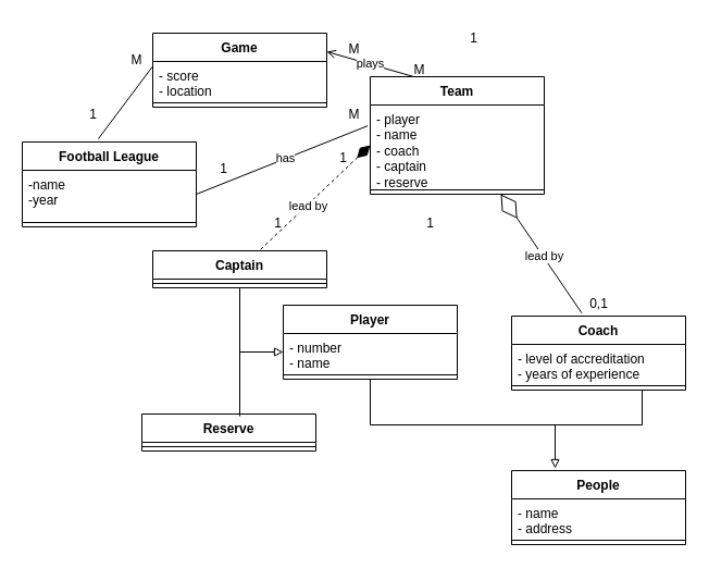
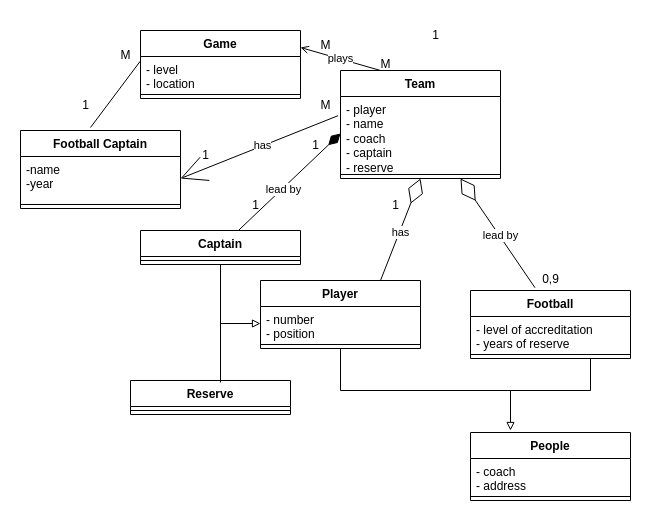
- <mxCell id="15" value="- score&lt;div&gt;- location&lt;/div&gt;" style="text;strokeColor=none;fillColor=none;align=left;verticalAlign=top;spacingLeft=4;spacingRight=4;overflow=hidden;rotatable=0;points=[[0,0.5],[1,0.5]];portConstraint=eastwest;whiteSpace=wrap;html=1;" parent="14" vertex="1"><mxGeometry y="26" width="160" height="34" as="geometry" /></mxCell>
+ <mxCell id="15" value="- level&lt;div&gt;- location&lt;/div&gt;" style="text;strokeColor=none;fillColor=none;align=left;verticalAlign=top;spacingLeft=4;spacingRight=4;overflow=hidden;rotatable=0;points=[[0,0.5],[1,0.5]];portConstraint=eastwest;whiteSpace=wrap;html=1;" parent="14" vertex="1"><mxGeometry y="26" width="160" height="34" as="geometry" /></mxCell>
- <mxCell id="2" value="Football League" style="swimlane;fontStyle=1;align=center;verticalAlign=top;childLayout=stackLayout;horizontal=1;startSize=26;horizontalStack=0;resizeParent=1;resizeParentMax=0;resizeLast=0;collapsible=1;marginBottom=0;whiteSpace=wrap;html=1;" parent="1" vertex="1"><mxGeometry x="20" y="130" width="160" height="78" as="geometry" /></mxCell>
+ <mxCell id="2" value="Football Captain" style="swimlane;fontStyle=1;align=center;verticalAlign=top;childLayout=stackLayout;horizontal=1;startSize=26;horizontalStack=0;resizeParent=1;resizeParentMax=0;resizeLast=0;collapsible=1;marginBottom=0;whiteSpace=wrap;html=1;" parent="1" vertex="1"><mxGeometry x="20" y="130" width="160" height="78" as="geometry" /></mxCell>
- <mxCell id="26" value="" style="endArrow=none;html=1;endSize=12;startArrow=diamondThin;startSize=14;startFill=1;align=left;verticalAlign=bottom;rounded=0;exitX=0;exitY=0.5;exitDx=0;exitDy=0;endFill=0;dashed=1;" parent="1" source="6" target="20" edge="1"><mxGeometry x="-1" y="3" relative="1" as="geometry"><mxPoint x="200" y="180" as="sourcePoint" /><mxPoint x="360" y="180" as="targetPoint" /></mxGeometry></mxCell>
+ <mxCell id="26" value="" style="endArrow=none;html=1;endSize=12;startArrow=diamondThin;startSize=14;startFill=1;align=left;verticalAlign=bottom;rounded=0;exitX=0;exitY=0.5;exitDx=0;exitDy=0;endFill=0;" parent="1" source="6" target="20" edge="1"><mxGeometry x="-1" y="3" relative="1" as="geometry"><mxPoint x="200" y="180" as="sourcePoint" /><mxPoint x="360" y="180" as="targetPoint" /></mxGeometry></mxCell>
- <mxCell id="41" value="" style="endArrow=none;endFill=0;endSize=24;html=1;rounded=0;entryX=1;entryY=0.5;entryDx=0;entryDy=0;exitX=-0.015;exitY=0.259;exitDx=0;exitDy=0;exitPerimeter=0;" parent="1" source="6" target="3" edge="1"><mxGeometry width="160" relative="1" as="geometry"><mxPoint x="390" y="290" as="sourcePoint" /><mxPoint x="430" y="188" as="targetPoint" /></mxGeometry></mxCell>
+ <mxCell id="41" value="" style="endArrow=open;endFill=0;endSize=24;html=1;rounded=0;entryX=1;entryY=0.5;entryDx=0;entryDy=0;exitX=-0.015;exitY=0.259;exitDx=0;exitDy=0;exitPerimeter=0;" parent="1" source="6" target="3" edge="1"><mxGeometry width="160" relative="1" as="geometry"><mxPoint x="390" y="290" as="sourcePoint" /><mxPoint x="430" y="188" as="targetPoint" /></mxGeometry></mxCell>
+ <mxCell id="35" value="" style="endArrow=diamondThin;endFill=0;endSize=24;html=1;rounded=0;entryX=0.5;entryY=1;entryDx=0;entryDy=0;exitX=0.75;exitY=0;exitDx=0;exitDy=0;" parent="1" source="8" target="5" edge="1"><mxGeometry width="160" relative="1" as="geometry"><mxPoint x="370" y="230" as="sourcePoint" /><mxPoint x="530" y="230" as="targetPoint" /></mxGeometry></mxCell>
+ <mxCell id="36" value="has" style="edgeLabel;html=1;align=center;verticalAlign=middle;resizable=0;points=[];" parent="35" vertex="1" connectable="0"><mxGeometry x="-0.045" y="-1" relative="1" as="geometry"><mxPoint as="offset" /></mxGeometry></mxCell>
- <mxCell id="40" value="0,1" style="text;html=1;align=center;verticalAlign=middle;resizable=0;points=[];autosize=1;strokeColor=none;fillColor=none;" parent="1" vertex="1"><mxGeometry x="530" y="264" width="40" height="30" as="geometry" /></mxCell>
+ <mxCell id="40" value="0,9" style="text;html=1;align=center;verticalAlign=middle;resizable=0;points=[];autosize=1;strokeColor=none;fillColor=none;" parent="1" vertex="1"><mxGeometry x="530" y="264" width="40" height="30" as="geometry" /></mxCell>
- <mxCell id="11" value="Coach" style="swimlane;fontStyle=1;align=center;verticalAlign=top;childLayout=stackLayout;horizontal=1;startSize=26;horizontalStack=0;resizeParent=1;resizeParentMax=0;resizeLast=0;collapsible=1;marginBottom=0;whiteSpace=wrap;html=1;" parent="1" vertex="1"><mxGeometry x="470" y="290" width="160" height="68" as="geometry" /></mxCell>
+ <mxCell id="11" value="Football" style="swimlane;fontStyle=1;align=center;verticalAlign=top;childLayout=stackLayout;horizontal=1;startSize=26;horizontalStack=0;resizeParent=1;resizeParentMax=0;resizeLast=0;collapsible=1;marginBottom=0;whiteSpace=wrap;html=1;" parent="1" vertex="1"><mxGeometry x="470" y="290" width="160" height="68" as="geometry" /></mxCell>
- <mxCell id="9" value="- number&lt;div&gt;- name&lt;/div&gt;" style="text;strokeColor=none;fillColor=none;align=left;verticalAlign=top;spacingLeft=4;spacingRight=4;overflow=hidden;rotatable=0;points=[[0,0.5],[1,0.5]];portConstraint=eastwest;whiteSpace=wrap;html=1;" parent="8" vertex="1"><mxGeometry y="26" width="160" height="34" as="geometry" /></mxCell>
+ <mxCell id="9" value="- number&lt;div&gt;- position&lt;/div&gt;" style="text;strokeColor=none;fillColor=none;align=left;verticalAlign=top;spacingLeft=4;spacingRight=4;overflow=hidden;rotatable=0;points=[[0,0.5],[1,0.5]];portConstraint=eastwest;whiteSpace=wrap;html=1;" parent="8" vertex="1"><mxGeometry y="26" width="160" height="34" as="geometry" /></mxCell>
- <mxCell id="12" value="- level of accreditation&lt;div&gt;- years of experience&lt;/div&gt;" style="text;strokeColor=none;fillColor=none;align=left;verticalAlign=top;spacingLeft=4;spacingRight=4;overflow=hidden;rotatable=0;points=[[0,0.5],[1,0.5]];portConstraint=eastwest;whiteSpace=wrap;html=1;" parent="11" vertex="1"><mxGeometry y="26" width="160" height="34" as="geometry" /></mxCell>
+ <mxCell id="12" value="- level of accreditation&lt;div&gt;- years of reserve&lt;/div&gt;" style="text;strokeColor=none;fillColor=none;align=left;verticalAlign=top;spacingLeft=4;spacingRight=4;overflow=hidden;rotatable=0;points=[[0,0.5],[1,0.5]];portConstraint=eastwest;whiteSpace=wrap;html=1;" parent="11" vertex="1"><mxGeometry y="26" width="160" height="34" as="geometry" /></mxCell>
- <mxCell id="18" value="- name&lt;div&gt;- address&lt;/div&gt;" style="text;strokeColor=none;fillColor=none;align=left;verticalAlign=top;spacingLeft=4;spacingRight=4;overflow=hidden;rotatable=0;points=[[0,0.5],[1,0.5]];portConstraint=eastwest;whiteSpace=wrap;html=1;" parent="17" vertex="1"><mxGeometry y="26" width="160" height="34" as="geometry" /></mxCell>
+ <mxCell id="18" value="- coach&lt;div&gt;- address&lt;/div&gt;" style="text;strokeColor=none;fillColor=none;align=left;verticalAlign=top;spacingLeft=4;spacingRight=4;overflow=hidden;rotatable=0;points=[[0,0.5],[1,0.5]];portConstraint=eastwest;whiteSpace=wrap;html=1;" parent="17" vertex="1"><mxGeometry y="26" width="160" height="34" as="geometry" /></mxCell>
